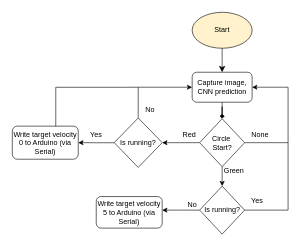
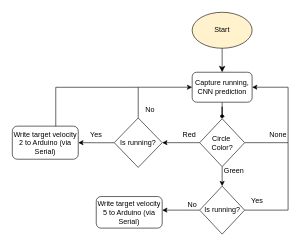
- <mxCell id="5" value="Capture image,&lt;div&gt;CNN prediction&lt;/div&gt;" style="rounded=1;whiteSpace=wrap;html=1;" parent="1" vertex="1"><mxGeometry x="320" y="120" width="100" height="50" as="geometry" /></mxCell>
+ <mxCell id="5" value="Capture running,&lt;div&gt;CNN prediction&lt;/div&gt;" style="rounded=1;whiteSpace=wrap;html=1;" parent="1" vertex="1"><mxGeometry x="320" y="120" width="100" height="50" as="geometry" /></mxCell>
- <mxCell id="25" value="None" style="text;html=1;align=center;verticalAlign=middle;resizable=0;points=[];autosize=1;strokeColor=none;fillColor=none;" parent="1" vertex="1"><mxGeometry x="407.5" y="210" width="50" height="30" as="geometry" /></mxCell>
+ <mxCell id="25" value="None" style="text;html=1;align=center;verticalAlign=middle;resizable=0;points=[];autosize=1;strokeColor=none;fillColor=none;" parent="1" vertex="1"><mxGeometry x="437.5" y="210" width="50" height="30" as="geometry" /></mxCell>
- <mxCell id="17" value="Write target velocity 0 to Arduino&amp;nbsp;&lt;span style=&quot;background-color: initial;&quot;&gt;(via Serial)&lt;/span&gt;" style="rounded=1;whiteSpace=wrap;html=1;" parent="1" vertex="1"><mxGeometry y="209.92" width="110" height="55.16" as="geometry" x="20" /></mxCell>
+ <mxCell id="17" value="Write target velocity 2 to Arduino&amp;nbsp;&lt;span style=&quot;background-color: initial;&quot;&gt;(via Serial)&lt;/span&gt;" style="rounded=1;whiteSpace=wrap;html=1;" parent="1" vertex="1"><mxGeometry y="209.92" width="110" height="55.16" as="geometry" x="20" /></mxCell>
- <mxCell id="8" value="Circle&amp;nbsp;&lt;div&gt;Start?&lt;/div&gt;" style="rhombus;whiteSpace=wrap;html=1;" parent="1" vertex="1"><mxGeometry x="332.5" y="197.5" width="75" height="80" as="geometry" /></mxCell>
+ <mxCell id="8" value="Circle&amp;nbsp;&lt;div&gt;Color?&lt;/div&gt;" style="rhombus;whiteSpace=wrap;html=1;" parent="1" vertex="1"><mxGeometry x="332.5" y="197.5" width="75" height="80" as="geometry" /></mxCell>
